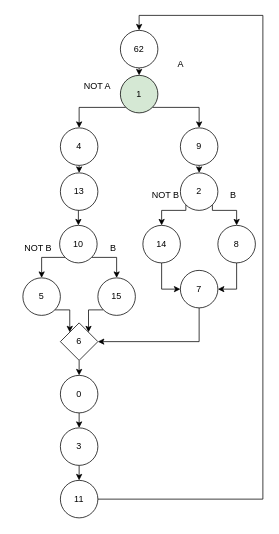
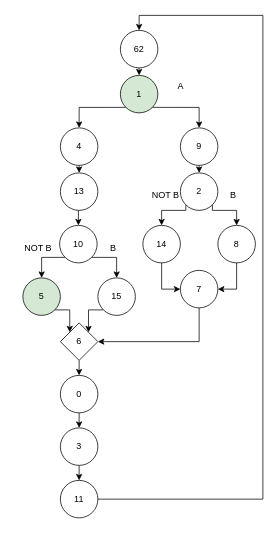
- <mxCell id="38" value="A" style="text;html=1;align=center;verticalAlign=middle;resizable=0;points=[];autosize=1;strokeColor=none;fillColor=none;" vertex="1" parent="1"><mxGeometry x="225" y="70" width="30" height="30" as="geometry" /></mxCell>
+ <mxCell id="38" value="A" style="text;html=1;align=center;verticalAlign=middle;resizable=0;points=[];autosize=1;strokeColor=none;fillColor=none;" vertex="1" parent="1"><mxGeometry x="225" y="100" width="30" height="30" as="geometry" /></mxCell>
- <mxCell id="37" value="NOT A" style="text;html=1;align=center;verticalAlign=middle;resizable=0;points=[];autosize=1;strokeColor=none;fillColor=none;" vertex="1" parent="1"><mxGeometry x="99" y="100" width="60" height="30" as="geometry" /></mxCell>
- <mxCell id="20" value="5" style="ellipse;whiteSpace=wrap;html=1;" vertex="1" parent="1"><mxGeometry x="30" y="370" width="50" height="50" as="geometry" /></mxCell>
+ <mxCell id="20" value="5" style="ellipse;whiteSpace=wrap;html=1;fillColor=#d5e8d4;" vertex="1" parent="1"><mxGeometry x="30" y="370" width="50" height="50" as="geometry" /></mxCell>
